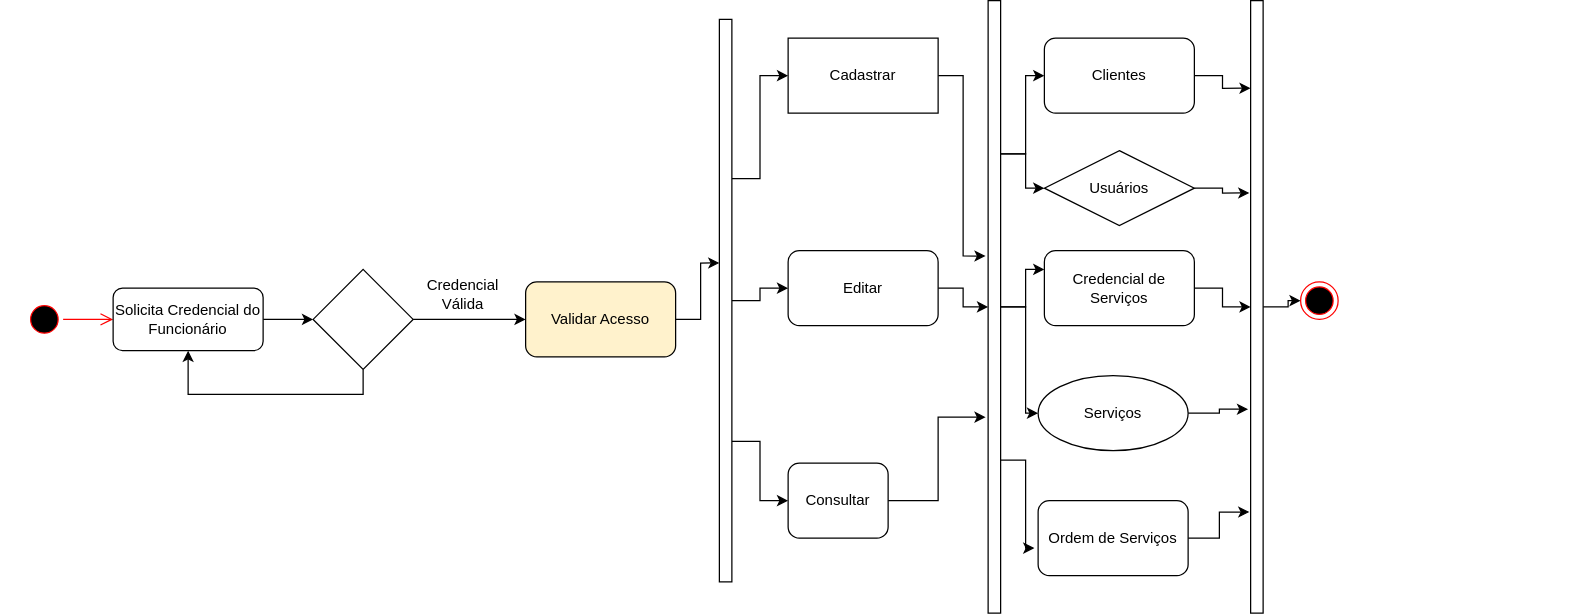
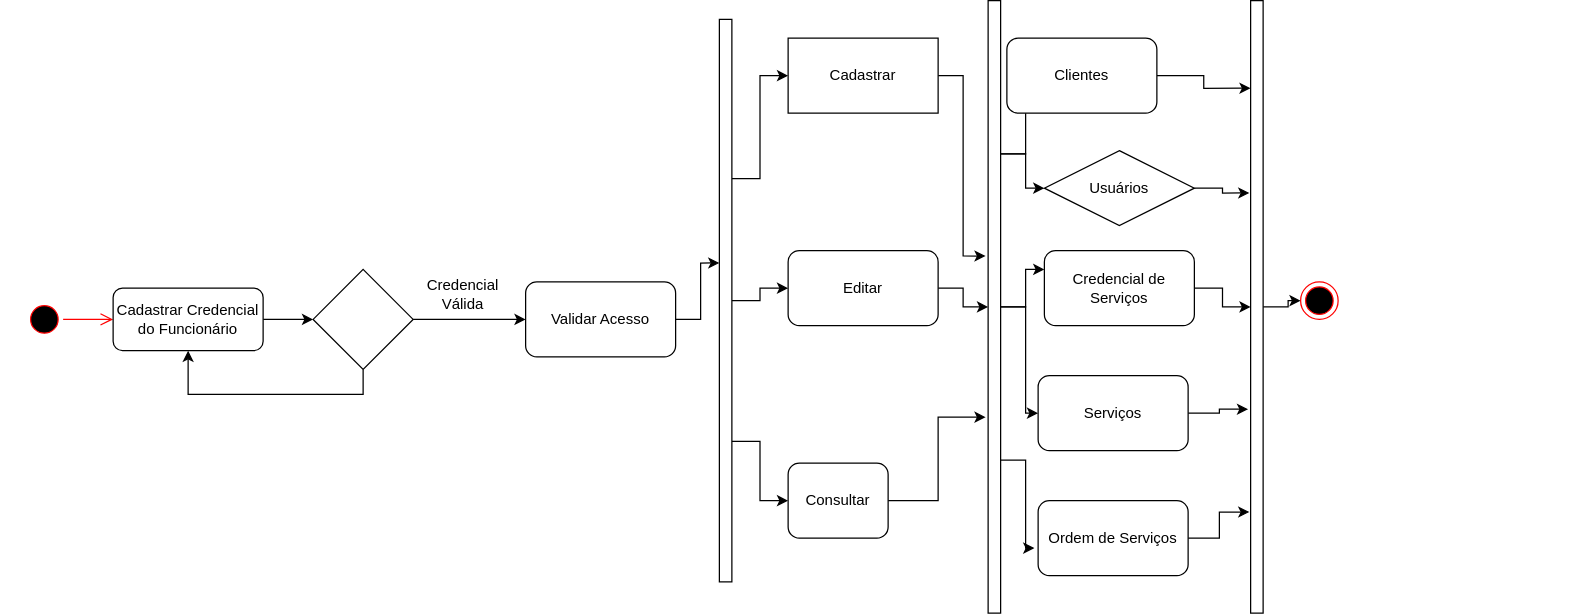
- <mxCell id="35" value="Clientes" style="rounded=1;whiteSpace=wrap;html=1;" parent="1" vertex="1"><mxGeometry x="835" y="20" width="120" height="60" as="geometry" /></mxCell>
+ <mxCell id="35" value="Clientes" style="rounded=1;whiteSpace=wrap;html=1;" parent="1" vertex="1"><mxGeometry x="805" y="20" width="120" height="60" as="geometry" /></mxCell>
- <mxCell id="5" value="Solicita Credencial do Funcionário" style="rounded=1;whiteSpace=wrap;html=1;" parent="1" vertex="1"><mxGeometry x="90" y="220" width="120" height="50" as="geometry" /></mxCell>
+ <mxCell id="5" value="Cadastrar Credencial do Funcionário" style="rounded=1;whiteSpace=wrap;html=1;" parent="1" vertex="1"><mxGeometry x="90" y="220" width="120" height="50" as="geometry" /></mxCell>
- <mxCell id="10" value="Validar Acesso" style="rounded=1;whiteSpace=wrap;html=1;fillColor=#fff2cc;" parent="1" vertex="1"><mxGeometry x="420" y="215" width="120" height="60" as="geometry" /></mxCell>
+ <mxCell id="10" value="Validar Acesso" style="rounded=1;whiteSpace=wrap;html=1;" parent="1" vertex="1"><mxGeometry x="420" y="215" width="120" height="60" as="geometry" /></mxCell>
- <mxCell id="29" value="Serviços" style="ellipse;whiteSpace=wrap;html=1;" parent="1" vertex="1"><mxGeometry x="830" y="290" width="120" height="60" as="geometry" /></mxCell>
+ <mxCell id="29" value="Serviços" style="rounded=1;whiteSpace=wrap;html=1;" parent="1" vertex="1"><mxGeometry x="830" y="290" width="120" height="60" as="geometry" /></mxCell>
